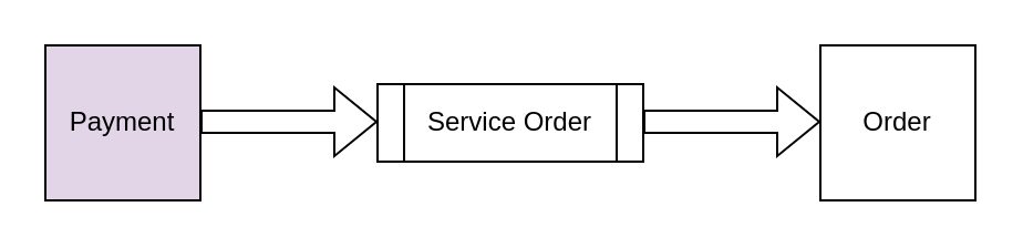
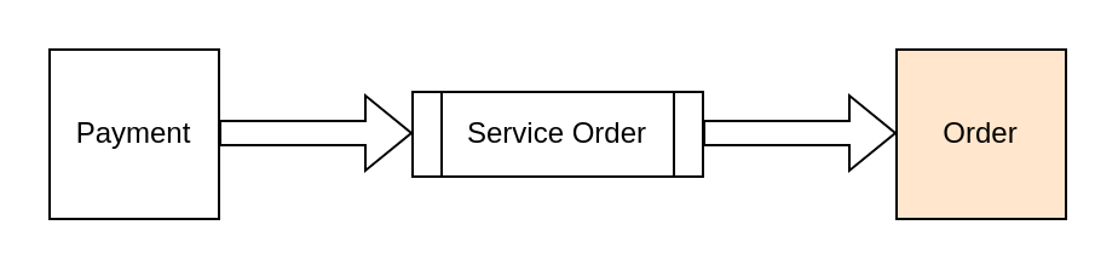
- <mxCell id="2" value="Payment" style="whiteSpace=wrap;html=1;aspect=fixed;fillColor=#e1d5e7;" vertex="1" parent="1"><mxGeometry x="20" y="20" width="70" height="70" as="geometry" /></mxCell>
+ <mxCell id="2" value="Payment" style="whiteSpace=wrap;html=1;aspect=fixed;" vertex="1" parent="1"><mxGeometry x="20" y="20" width="70" height="70" as="geometry" /></mxCell>
- <mxCell id="6" value="Order" style="whiteSpace=wrap;html=1;aspect=fixed;" vertex="1" parent="1"><mxGeometry x="370" y="20" width="70" height="70" as="geometry" /></mxCell>
+ <mxCell id="6" value="Order" style="whiteSpace=wrap;html=1;aspect=fixed;fillColor=#ffe6cc;" vertex="1" parent="1"><mxGeometry x="370" y="20" width="70" height="70" as="geometry" /></mxCell>
